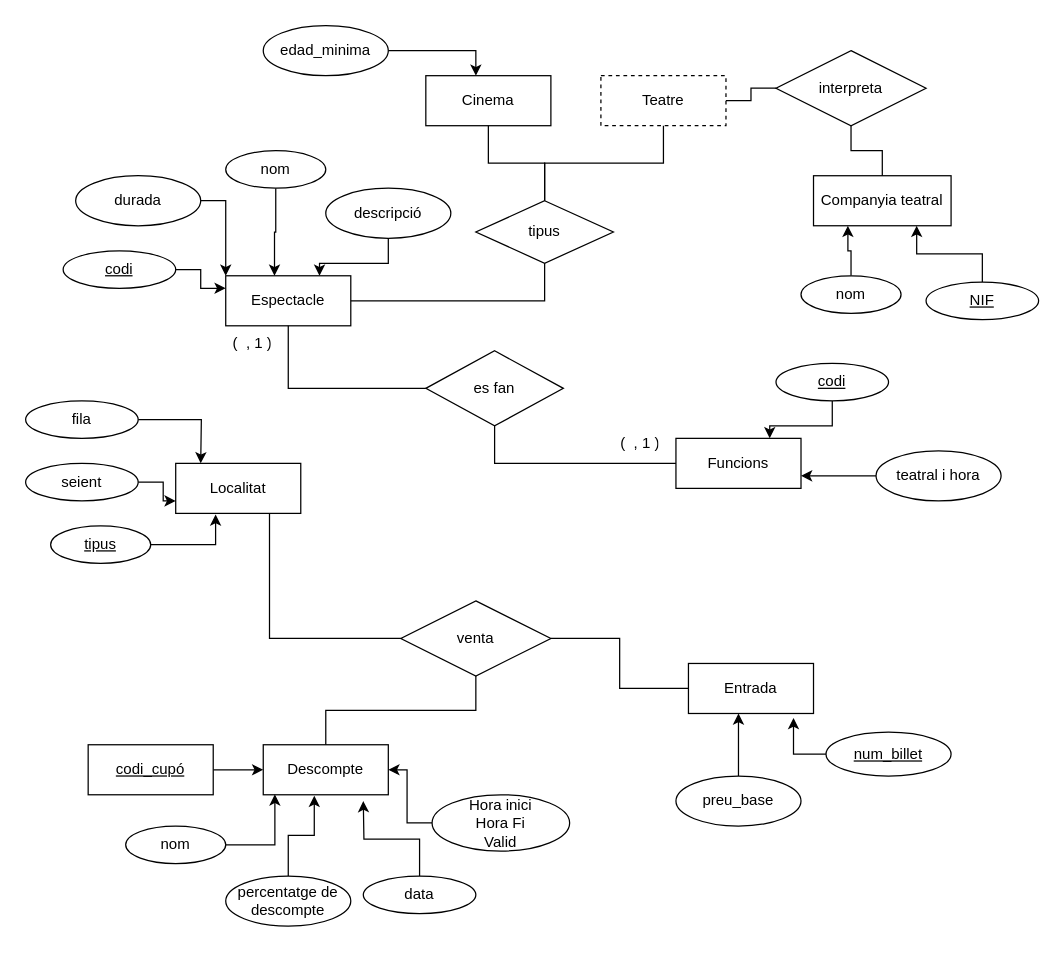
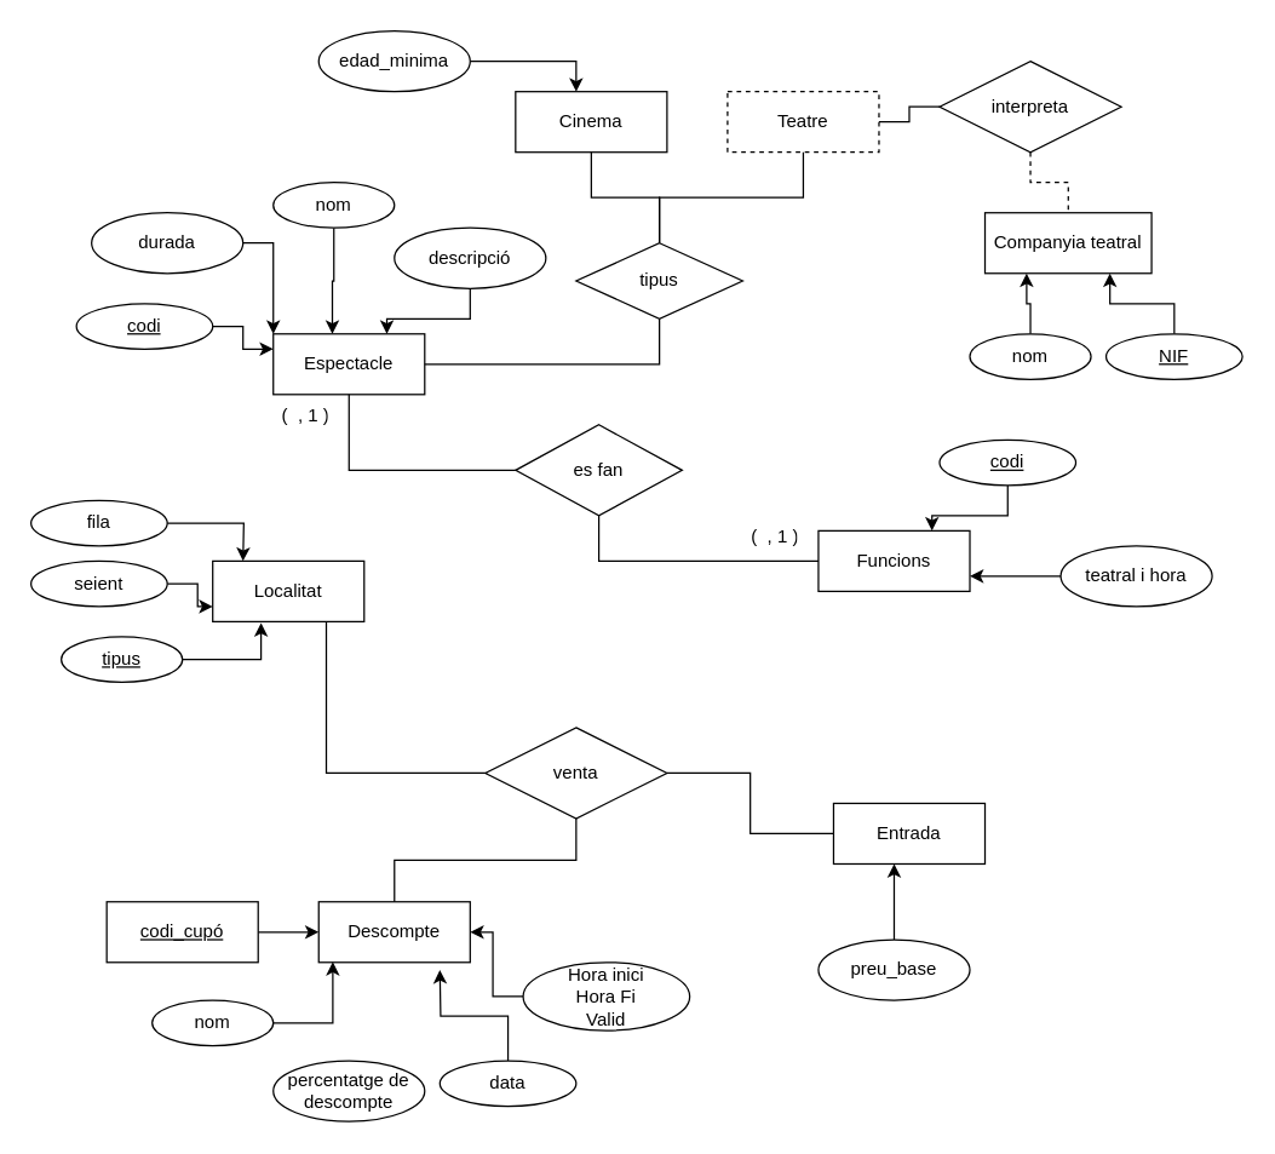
- <mxCell id="59" value="" style="endArrow=none;html=1;rounded=0;edgeStyle=orthogonalEdgeStyle;entryX=0.5;entryY=0;entryDx=0;entryDy=0;exitX=0.5;exitY=1;exitDx=0;exitDy=0;" edge="1" parent="1" source="57" target="16"><mxGeometry relative="1" as="geometry"><mxPoint x="510" y="160" as="sourcePoint" /><mxPoint x="670" y="160" as="targetPoint" /></mxGeometry></mxCell>
+ <mxCell id="59" value="" style="endArrow=none;html=1;rounded=0;edgeStyle=orthogonalEdgeStyle;entryX=0.5;entryY=0;entryDx=0;entryDy=0;exitX=0.5;exitY=1;exitDx=0;exitDy=0;dashed=1;" edge="1" parent="1" source="57" target="16"><mxGeometry relative="1" as="geometry"><mxPoint x="510" y="160" as="sourcePoint" /><mxPoint x="670" y="160" as="targetPoint" /></mxGeometry></mxCell>
- <mxCell id="18" value="NIF" style="ellipse;whiteSpace=wrap;html=1;align=center;fontStyle=4;" vertex="1" parent="1"><mxGeometry x="740" y="225" width="90" height="30" as="geometry" /></mxCell>
+ <mxCell id="18" value="NIF" style="ellipse;whiteSpace=wrap;html=1;align=center;fontStyle=4;" vertex="1" parent="1"><mxGeometry x="730" y="220" width="90" height="30" as="geometry" /></mxCell>
- <mxCell id="23" value="fila" style="ellipse;whiteSpace=wrap;html=1;align=center;" vertex="1" parent="1"><mxGeometry y="320" width="90" height="30" as="geometry" x="20" /></mxCell>
+ <mxCell id="23" value="fila" style="ellipse;whiteSpace=wrap;html=1;align=center;" vertex="1" parent="1"><mxGeometry x="20" y="330" width="90" height="30" as="geometry" /></mxCell>
- <mxCell id="29" style="edgeStyle=orthogonalEdgeStyle;rounded=0;orthogonalLoop=1;jettySize=auto;html=1;entryX=0.84;entryY=1.089;entryDx=0;entryDy=0;entryPerimeter=0;" edge="1" parent="1" source="30" target="26"><mxGeometry relative="1" as="geometry" /></mxCell>
- <mxCell id="30" value="num_billet" style="ellipse;whiteSpace=wrap;html=1;align=center;fontStyle=4;" vertex="1" parent="1"><mxGeometry x="660" y="585" width="100" height="35" as="geometry" /></mxCell>
- <mxCell id="36" style="edgeStyle=orthogonalEdgeStyle;rounded=0;orthogonalLoop=1;jettySize=auto;html=1;entryX=0.408;entryY=1.017;entryDx=0;entryDy=0;entryPerimeter=0;" edge="1" parent="1" source="37" target="31"><mxGeometry relative="1" as="geometry" /></mxCell>
